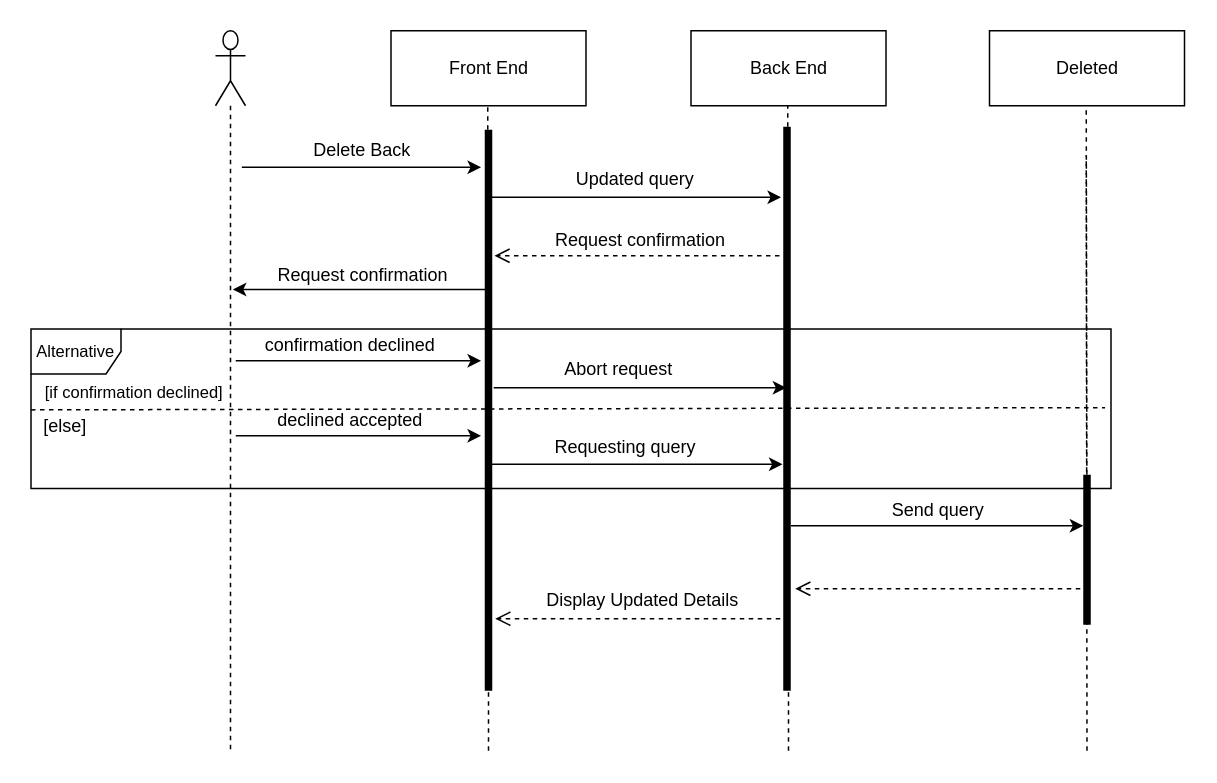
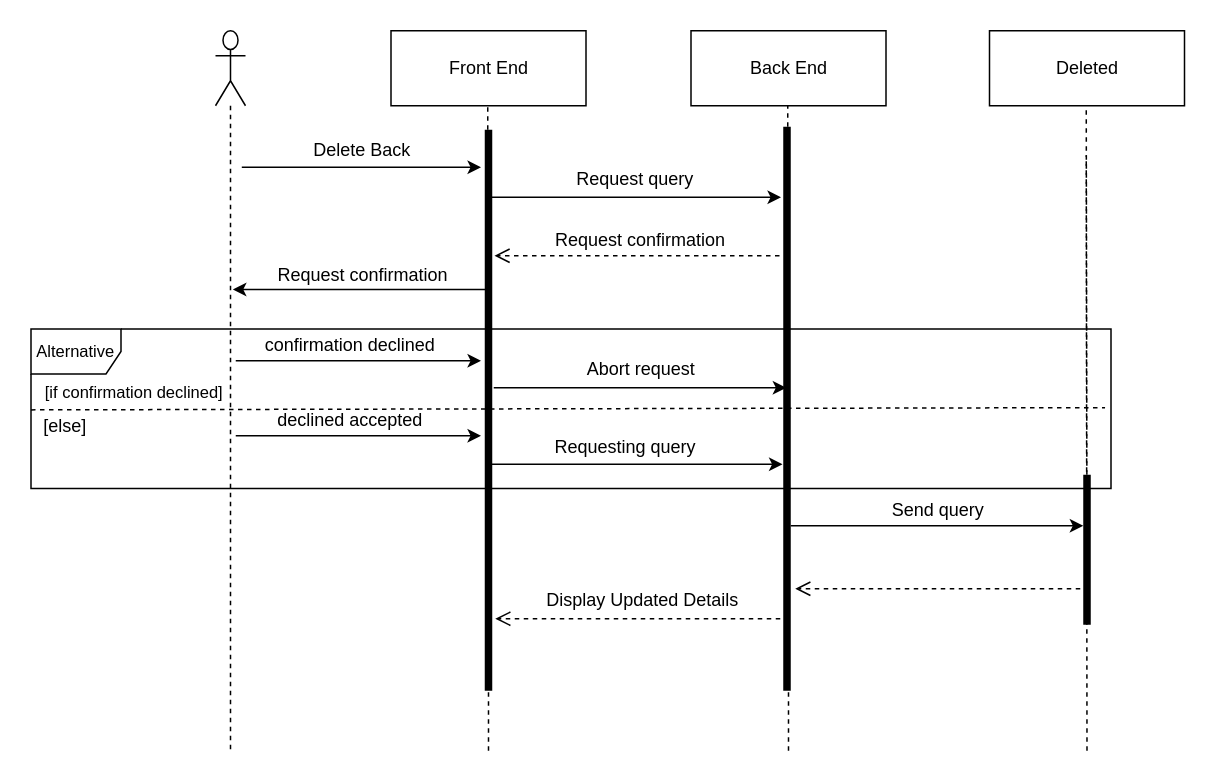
- <mxCell id="12" value="Updated query" style="text;html=1;strokeColor=none;fillColor=none;align=center;verticalAlign=middle;whiteSpace=wrap;rounded=0;" parent="1" vertex="1"><mxGeometry x="378" y="107" width="90" height="24" as="geometry" /></mxCell>
+ <mxCell id="12" value="Request query" style="text;html=1;strokeColor=none;fillColor=none;align=center;verticalAlign=middle;whiteSpace=wrap;rounded=0;" parent="1" vertex="1"><mxGeometry x="378" y="107" width="90" height="24" as="geometry" /></mxCell>
- <mxCell id="41" value="Abort request" style="text;html=1;strokeColor=none;fillColor=none;align=center;verticalAlign=middle;whiteSpace=wrap;rounded=0;" vertex="1" parent="1"><mxGeometry x="366.5" y="234" width="90" height="24" as="geometry" /></mxCell>
+ <mxCell id="41" value="Abort request" style="text;html=1;strokeColor=none;fillColor=none;align=center;verticalAlign=middle;whiteSpace=wrap;rounded=0;" vertex="1" parent="1"><mxGeometry x="381.5" y="234" width="90" height="24" as="geometry" /></mxCell>
